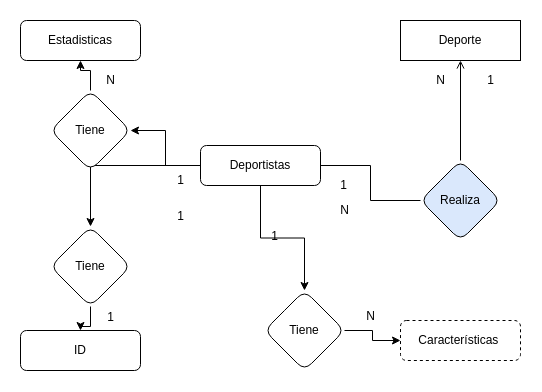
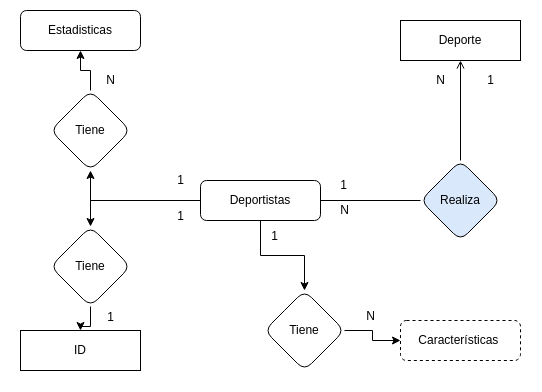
- <mxCell id="2" value="Estadisticas" style="rounded=1;whiteSpace=wrap;html=1;fontSize=12;glass=0;strokeWidth=1;shadow=0;" parent="1" vertex="1"><mxGeometry x="20" y="20" width="120" height="40" as="geometry" /></mxCell>
+ <mxCell id="2" value="Estadisticas" style="rounded=1;whiteSpace=wrap;html=1;fontSize=12;glass=0;strokeWidth=1;shadow=0;" parent="1" vertex="1"><mxGeometry x="20" y="10" width="120" height="40" as="geometry" /></mxCell>
- <mxCell id="7" value="Deportistas" style="rounded=1;whiteSpace=wrap;html=1;fontSize=12;glass=0;strokeWidth=1;shadow=0;" parent="1" vertex="1"><mxGeometry x="200" y="145" width="120" height="40" as="geometry" /></mxCell>
+ <mxCell id="7" value="Deportistas" style="rounded=1;whiteSpace=wrap;html=1;fontSize=12;glass=0;strokeWidth=1;shadow=0;" parent="1" vertex="1"><mxGeometry x="200" y="180" width="120" height="40" as="geometry" /></mxCell>
- <mxCell id="10" value="ID" style="rounded=1;whiteSpace=wrap;html=1;fontSize=12;glass=0;strokeWidth=1;shadow=0;" vertex="1" parent="1"><mxGeometry x="20" y="330" width="120" height="40" as="geometry" /></mxCell>
+ <mxCell id="10" value="ID" style="whiteSpace=wrap;html=1;fontSize=12;glass=0;strokeWidth=1;shadow=0;rounded=0;" vertex="1" parent="1"><mxGeometry x="20" y="330" width="120" height="40" as="geometry" /></mxCell>
